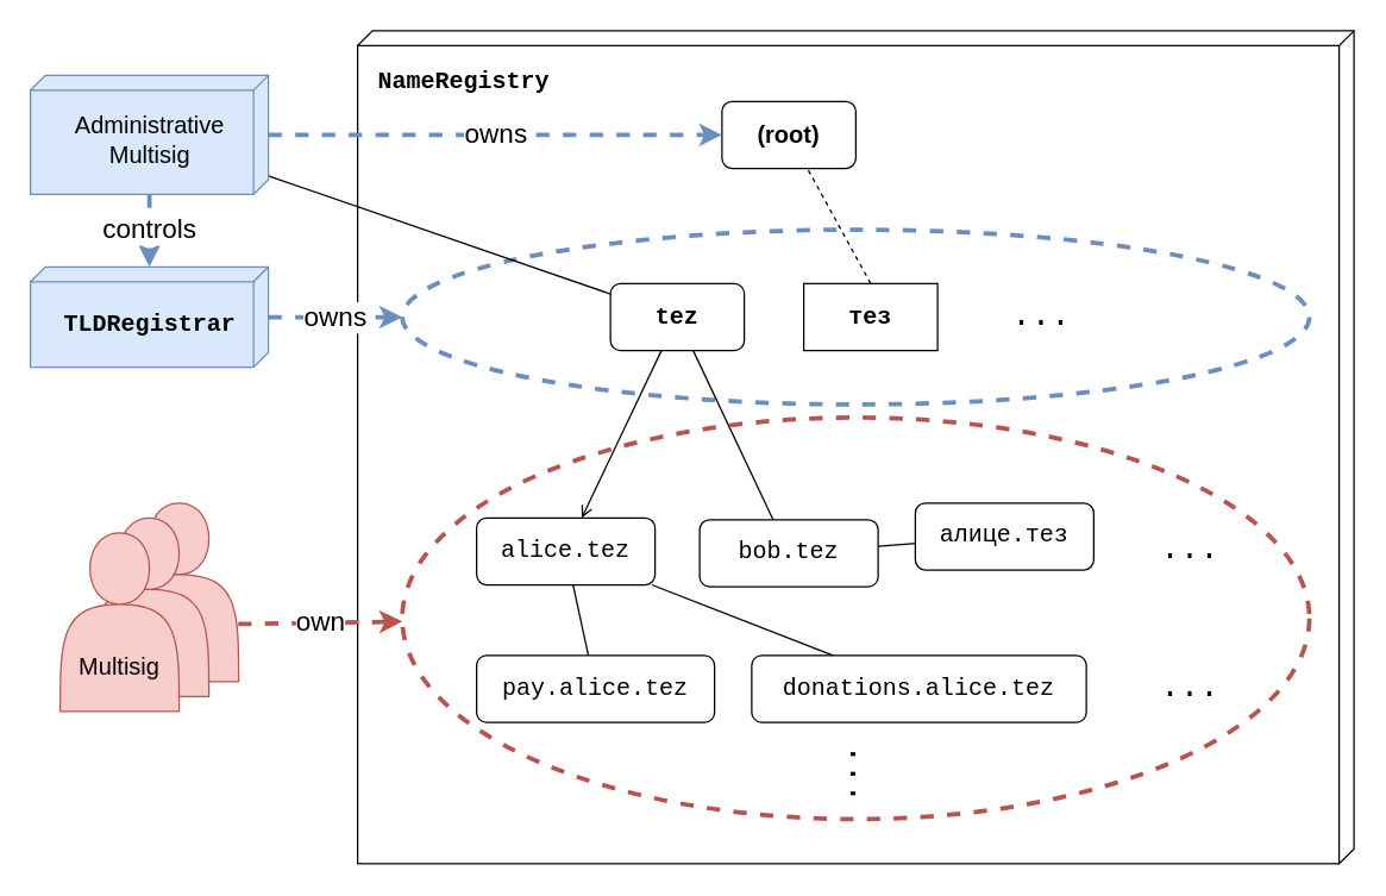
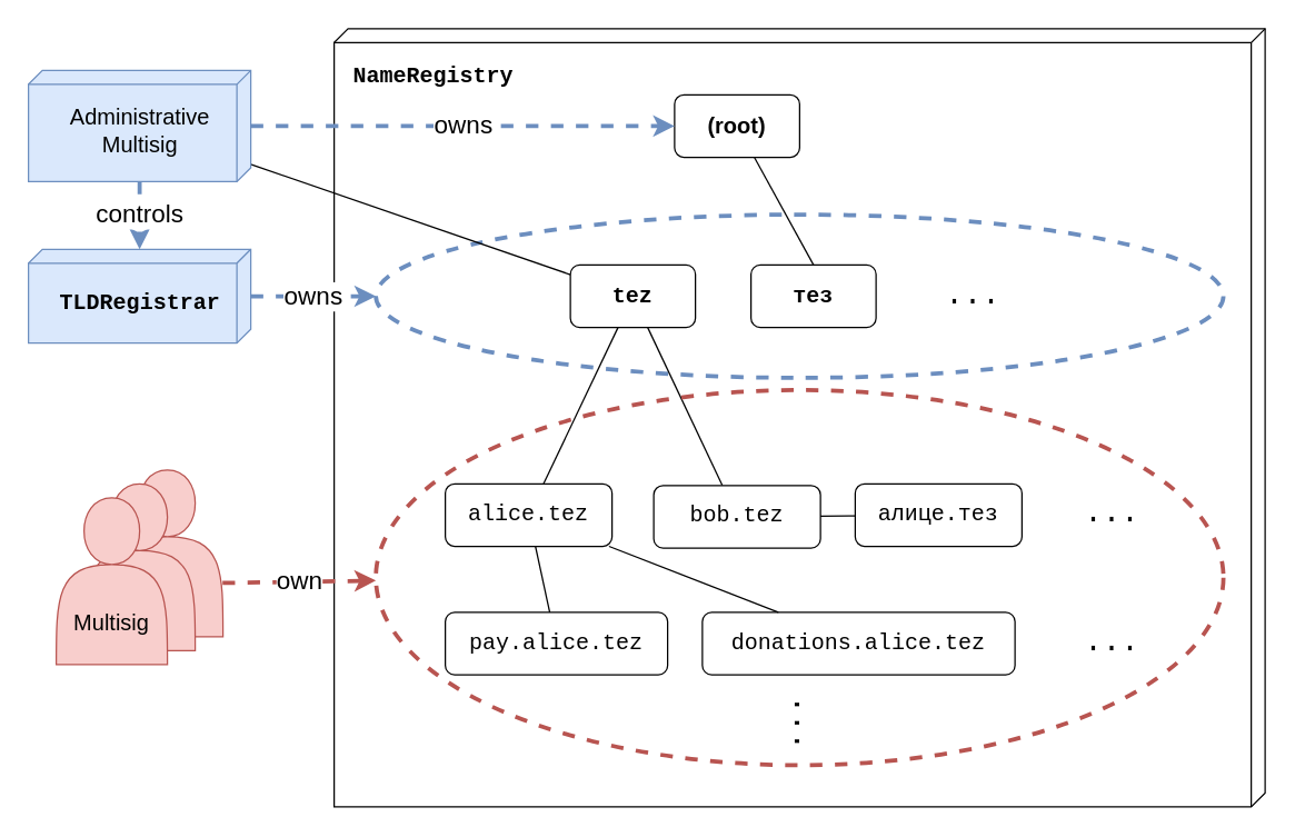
- <mxCell id="9" value="" style="endArrow=none;html=1;fontFamily=Courier New;fontSize=22;exitX=0.5;exitY=0;exitDx=0;exitDy=0;dashed=1;" parent="1" source="6" target="4" edge="1"><mxGeometry width="50" height="50" relative="1" as="geometry"><mxPoint x="460" y="190" as="sourcePoint" /><mxPoint x="510" y="140" as="targetPoint" /></mxGeometry></mxCell>
+ <mxCell id="9" value="" style="endArrow=none;html=1;fontFamily=Courier New;fontSize=22;exitX=0.5;exitY=0;exitDx=0;exitDy=0;" parent="1" source="6" target="4" edge="1"><mxGeometry width="50" height="50" relative="1" as="geometry"><mxPoint x="460" y="190" as="sourcePoint" /><mxPoint x="510" y="140" as="targetPoint" /></mxGeometry></mxCell>
- <mxCell id="6" value="&lt;font style=&quot;font-size: 16px&quot;&gt;тез&lt;/font&gt;" style="whiteSpace=wrap;html=1;fontFamily=Courier New;fontStyle=1;rounded=0;" parent="1" vertex="1"><mxGeometry x="540" y="190" width="90" height="45" as="geometry" /></mxCell>
+ <mxCell id="6" value="&lt;font style=&quot;font-size: 16px&quot;&gt;тез&lt;/font&gt;" style="rounded=1;whiteSpace=wrap;html=1;fontFamily=Courier New;fontStyle=1" parent="1" vertex="1"><mxGeometry x="540" y="190" width="90" height="45" as="geometry" /></mxCell>
- <mxCell id="11" value="" style="endArrow=open;html=1;fontFamily=Courier New;fontSize=22;" parent="1" source="5" target="13" edge="1"><mxGeometry width="50" height="50" relative="1" as="geometry"><mxPoint x="400" y="210" as="sourcePoint" /><mxPoint x="450" y="160" as="targetPoint" /></mxGeometry></mxCell>
+ <mxCell id="11" value="" style="endArrow=none;html=1;fontFamily=Courier New;fontSize=22;" parent="1" source="5" target="13" edge="1"><mxGeometry width="50" height="50" relative="1" as="geometry"><mxPoint x="400" y="210" as="sourcePoint" /><mxPoint x="450" y="160" as="targetPoint" /></mxGeometry></mxCell>
- <mxCell id="15" value="&lt;font style=&quot;font-size: 16px&quot;&gt;алице.&lt;/font&gt;&lt;span style=&quot;font-size: 16px&quot;&gt;тез&lt;/span&gt;" style="rounded=1;whiteSpace=wrap;html=1;fontFamily=Courier New;fontStyle=0" parent="1" vertex="1"><mxGeometry x="615" y="337.5" width="120" height="45" as="geometry" /></mxCell>
+ <mxCell id="15" value="&lt;font style=&quot;font-size: 16px&quot;&gt;алице.&lt;/font&gt;&lt;span style=&quot;font-size: 16px&quot;&gt;тез&lt;/span&gt;" style="rounded=1;whiteSpace=wrap;html=1;fontFamily=Courier New;fontStyle=0" parent="1" vertex="1"><mxGeometry x="615" y="347.5" width="120" height="45" as="geometry" /></mxCell>
